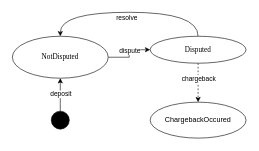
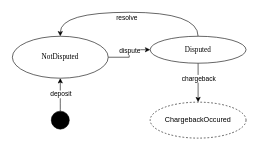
- <mxCell id="5" value="" style="edgeStyle=orthogonalEdgeStyle;rounded=0;orthogonalLoop=1;jettySize=auto;html=1;dashed=1;" edge="1" parent="1" source="9" target="10"><mxGeometry relative="1" as="geometry" /></mxCell>
+ <mxCell id="5" value="" style="edgeStyle=orthogonalEdgeStyle;rounded=0;orthogonalLoop=1;jettySize=auto;html=1;" edge="1" parent="1" source="9" target="10"><mxGeometry relative="1" as="geometry" /></mxCell>
- <mxCell id="10" value="ChargebackOccured" style="ellipse;whiteSpace=wrap;html=1;" vertex="1" parent="1"><mxGeometry x="250" y="170" width="160" height="60" as="geometry" /></mxCell>
+ <mxCell id="10" value="ChargebackOccured" style="ellipse;whiteSpace=wrap;html=1;dashed=1;" vertex="1" parent="1"><mxGeometry x="250" y="170" width="160" height="60" as="geometry" /></mxCell>
